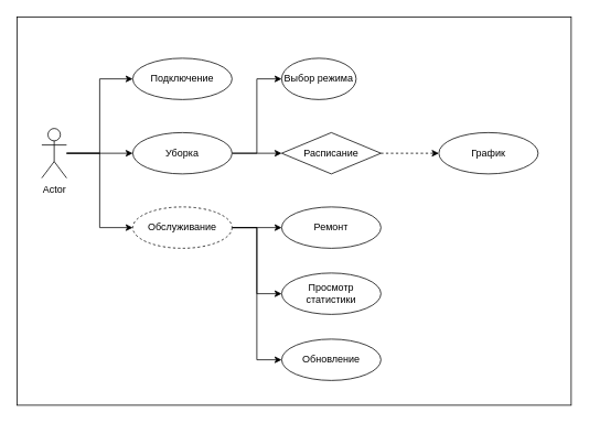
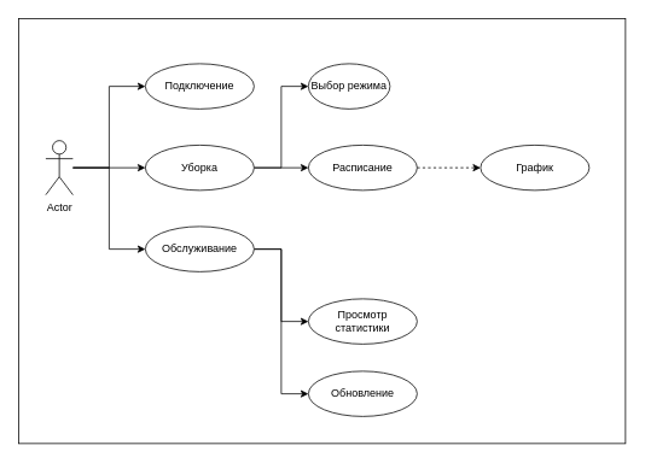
- <mxCell id="16" value="Расписание" style="rhombus;whiteSpace=wrap;html=1;" vertex="1" parent="1"><mxGeometry x="340" y="160" width="120" height="50" as="geometry" /></mxCell>
+ <mxCell id="16" value="Расписание" style="ellipse;whiteSpace=wrap;html=1;" vertex="1" parent="1"><mxGeometry x="340" y="160" width="120" height="50" as="geometry" /></mxCell>
- <mxCell id="14" value="Обслуживание" style="ellipse;whiteSpace=wrap;html=1;dashed=1;" vertex="1" parent="1"><mxGeometry x="160" y="250" width="120" height="50" as="geometry" /></mxCell>
+ <mxCell id="14" value="Обслуживание" style="ellipse;whiteSpace=wrap;html=1;" vertex="1" parent="1"><mxGeometry x="160" y="250" width="120" height="50" as="geometry" /></mxCell>
- <mxCell id="11" style="edgeStyle=orthogonalEdgeStyle;rounded=0;orthogonalLoop=1;jettySize=auto;html=1;entryX=0;entryY=0.5;entryDx=0;entryDy=0;" edge="1" parent="1" source="14" target="19"><mxGeometry relative="1" as="geometry" /></mxCell>
- <mxCell id="19" value="Ремонт" style="ellipse;whiteSpace=wrap;html=1;" vertex="1" parent="1"><mxGeometry x="340" y="250" width="120" height="50" as="geometry" /></mxCell>
